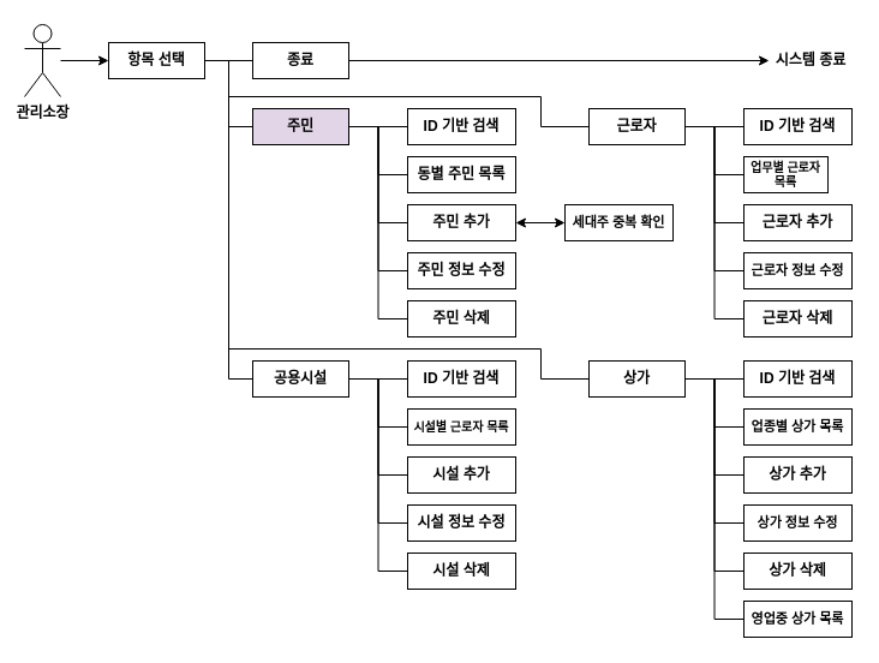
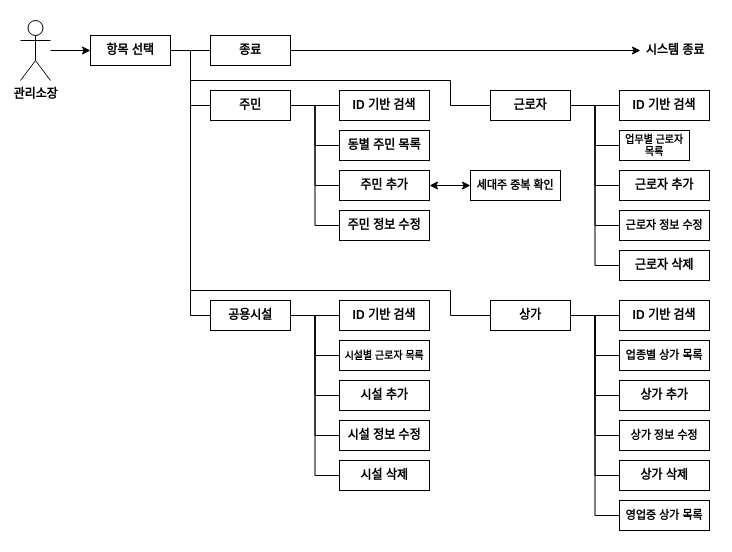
- <mxCell id="5" value="주민" style="rounded=0;whiteSpace=wrap;html=1;fontStyle=1;fillColor=#e1d5e7;" parent="1" vertex="1"><mxGeometry x="210" y="90" width="80" height="30" as="geometry" /></mxCell>
+ <mxCell id="5" value="주민" style="rounded=0;whiteSpace=wrap;html=1;fontStyle=1" parent="1" vertex="1"><mxGeometry x="210" y="90" width="80" height="30" as="geometry" /></mxCell>
- <mxCell id="41" value="" style="endArrow=none;html=1;rounded=0;fontSize=11;entryX=1;entryY=0.5;entryDx=0;entryDy=0;exitX=0;exitY=0.5;exitDx=0;exitDy=0;edgeStyle=orthogonalEdgeStyle;" parent="1" source="14" target="5" edge="1"><mxGeometry width="50" height="50" relative="1" as="geometry"><mxPoint x="500" y="690" as="sourcePoint" /><mxPoint x="550" y="640" as="targetPoint" /></mxGeometry></mxCell>
- <mxCell id="14" value="주민 삭제" style="rounded=0;whiteSpace=wrap;html=1;fontStyle=1" parent="1" vertex="1"><mxGeometry x="339" y="250" width="90" height="30" as="geometry" /></mxCell>
